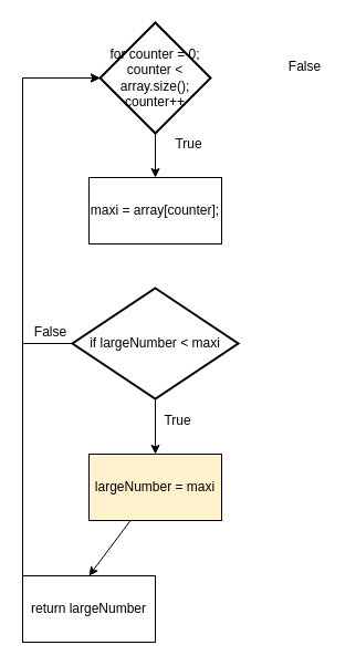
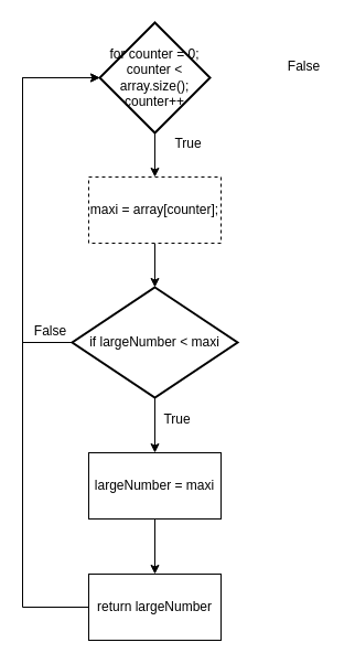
- <mxCell id="7" value="maxi = array[counter];" style="rounded=0;whiteSpace=wrap;html=1;" vertex="1" parent="1"><mxGeometry x="80" y="160" width="120" height="60" as="geometry" /></mxCell>
+ <mxCell id="7" value="maxi = array[counter];" style="rounded=0;whiteSpace=wrap;html=1;dashed=1;" vertex="1" parent="1"><mxGeometry x="80" y="160" width="120" height="60" as="geometry" /></mxCell>
+ <mxCell id="6" style="edgeStyle=none;html=1;entryX=0.5;entryY=0;entryDx=0;entryDy=0;entryPerimeter=0;" edge="1" parent="1" source="7" target="10"><mxGeometry relative="1" as="geometry" /></mxCell>
- <mxCell id="12" value="largeNumber = maxi" style="rounded=0;whiteSpace=wrap;html=1;fillColor=#fff2cc;" vertex="1" parent="1"><mxGeometry x="80" y="410" width="120" height="60" as="geometry" /></mxCell>
+ <mxCell id="12" value="largeNumber = maxi" style="rounded=0;whiteSpace=wrap;html=1;" vertex="1" parent="1"><mxGeometry x="80" y="410" width="120" height="60" as="geometry" /></mxCell>
- <mxCell id="14" value="return largeNumber" style="rounded=0;whiteSpace=wrap;html=1;" vertex="1" parent="1"><mxGeometry x="20" y="520" width="120" height="60" as="geometry" /></mxCell>
+ <mxCell id="14" value="return largeNumber" style="rounded=0;whiteSpace=wrap;html=1;" vertex="1" parent="1"><mxGeometry x="80" y="520" width="120" height="60" as="geometry" /></mxCell>
